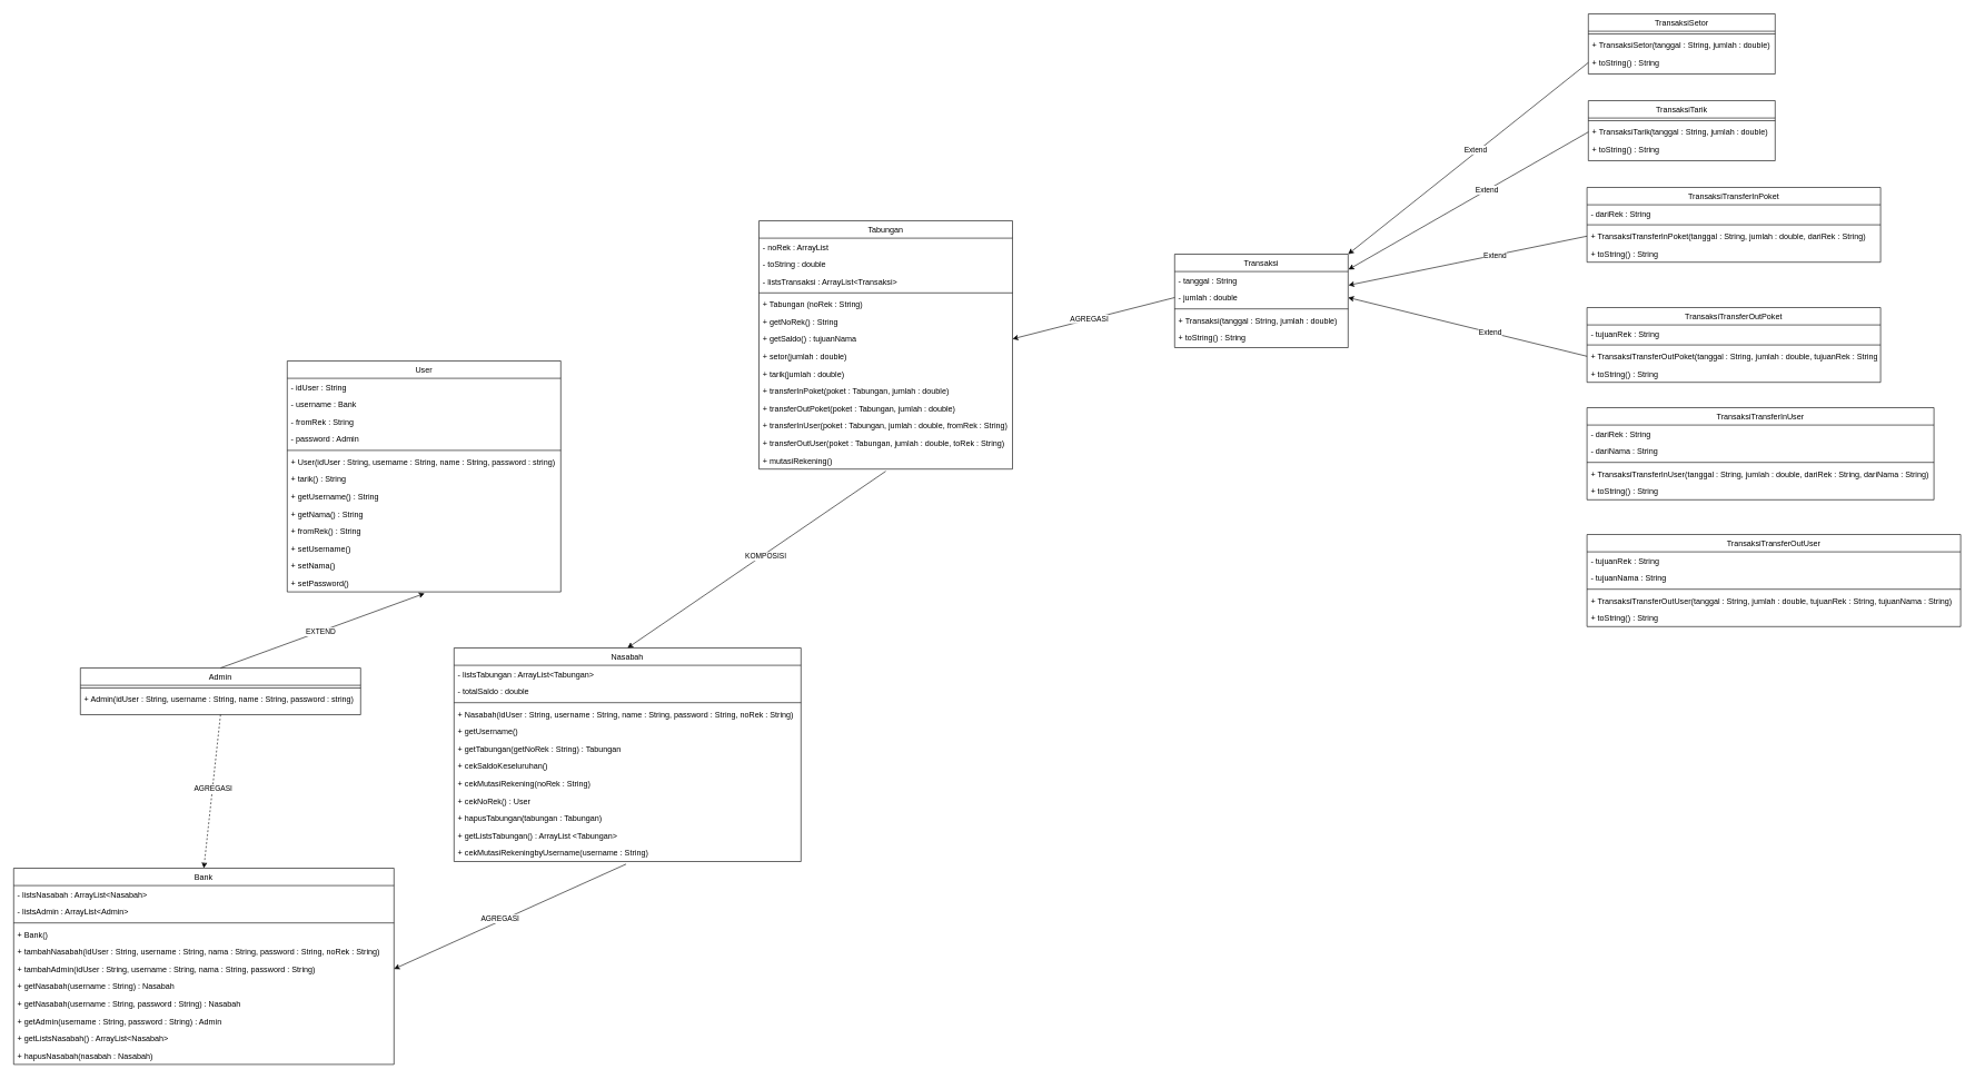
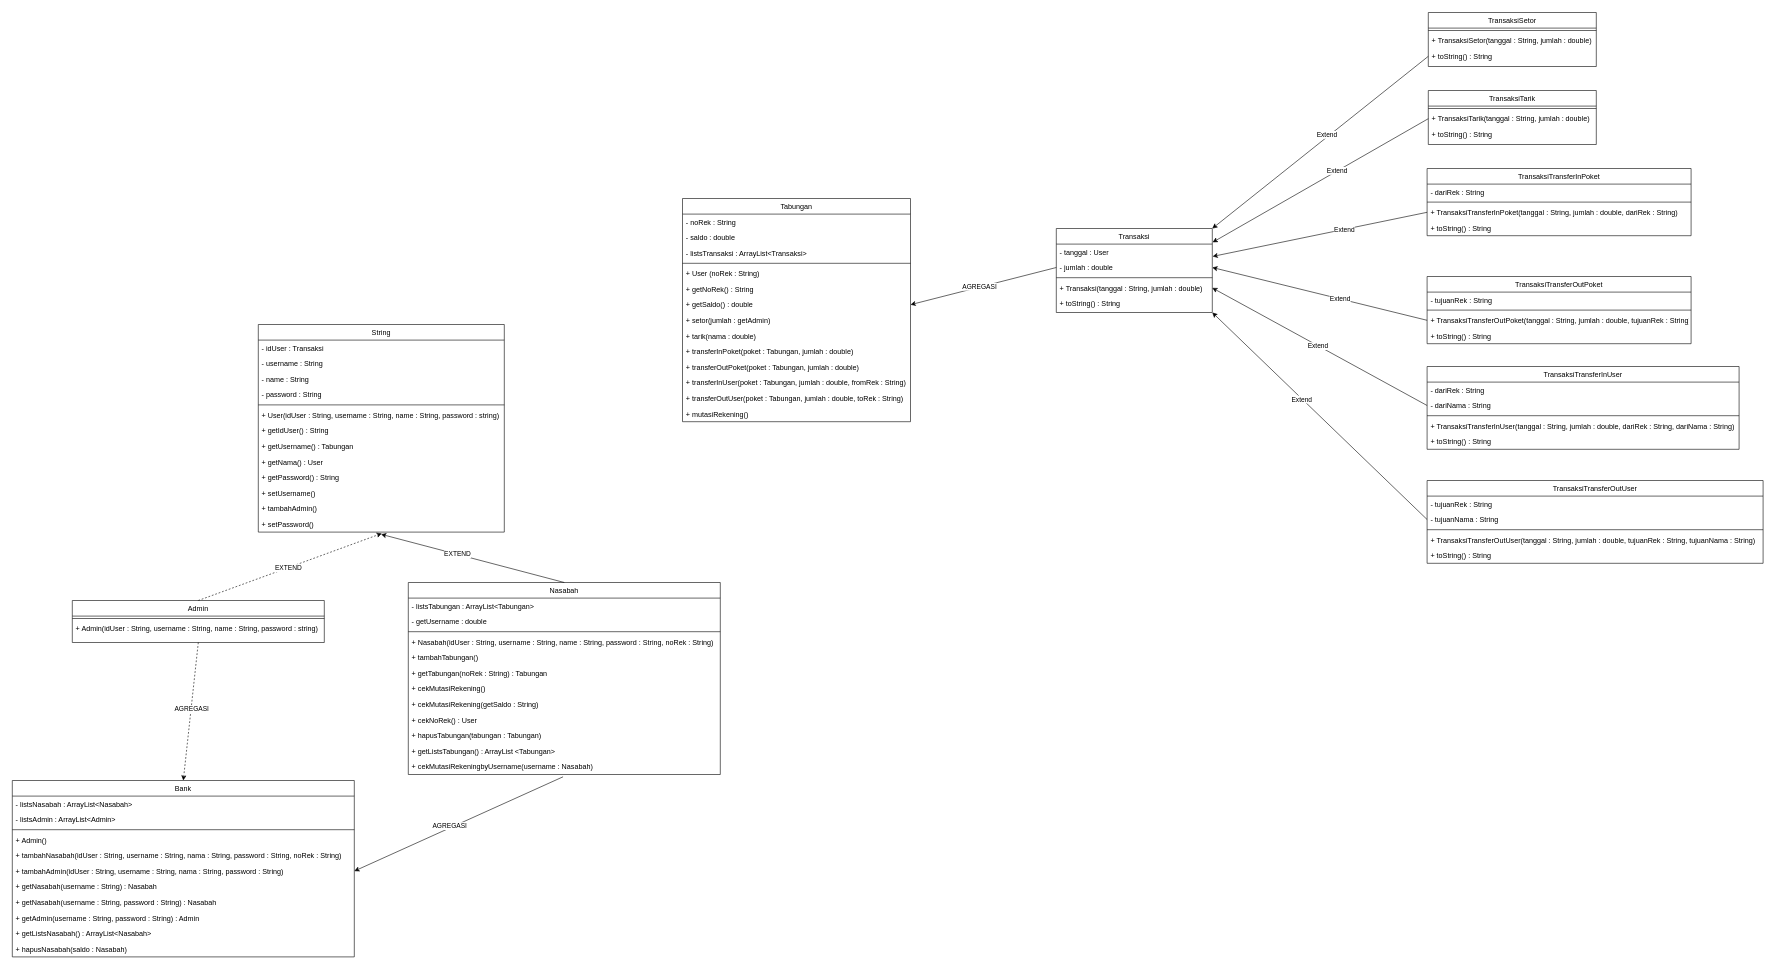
- <mxCell id="33" value="- noRek : ArrayList" style="text;align=left;verticalAlign=top;spacingLeft=4;spacingRight=4;overflow=hidden;rotatable=0;points=[[0,0.5],[1,0.5]];portConstraint=eastwest;" vertex="1" parent="32"><mxGeometry y="26" width="380" height="26" as="geometry" /></mxCell>
+ <mxCell id="33" value="- noRek : String" style="text;align=left;verticalAlign=top;spacingLeft=4;spacingRight=4;overflow=hidden;rotatable=0;points=[[0,0.5],[1,0.5]];portConstraint=eastwest;" vertex="1" parent="32"><mxGeometry y="26" width="380" height="26" as="geometry" /></mxCell>
- <mxCell id="34" value="- toString : double" style="text;align=left;verticalAlign=top;spacingLeft=4;spacingRight=4;overflow=hidden;rotatable=0;points=[[0,0.5],[1,0.5]];portConstraint=eastwest;rounded=0;shadow=0;html=0;" vertex="1" parent="32"><mxGeometry y="52" width="380" height="26" as="geometry" /></mxCell>
+ <mxCell id="34" value="- saldo : double" style="text;align=left;verticalAlign=top;spacingLeft=4;spacingRight=4;overflow=hidden;rotatable=0;points=[[0,0.5],[1,0.5]];portConstraint=eastwest;rounded=0;shadow=0;html=0;" vertex="1" parent="32"><mxGeometry y="52" width="380" height="26" as="geometry" /></mxCell>
- <mxCell id="48" value="- tanggal : String" style="text;align=left;verticalAlign=top;spacingLeft=4;spacingRight=4;overflow=hidden;rotatable=0;points=[[0,0.5],[1,0.5]];portConstraint=eastwest;" vertex="1" parent="47"><mxGeometry y="26" width="260" height="26" as="geometry" /></mxCell>
+ <mxCell id="48" value="- tanggal : User" style="text;align=left;verticalAlign=top;spacingLeft=4;spacingRight=4;overflow=hidden;rotatable=0;points=[[0,0.5],[1,0.5]];portConstraint=eastwest;" vertex="1" parent="47"><mxGeometry y="26" width="260" height="26" as="geometry" /></mxCell>
- <mxCell id="37" value="+ Tabungan (noRek : String)" style="text;align=left;verticalAlign=top;spacingLeft=4;spacingRight=4;overflow=hidden;rotatable=0;points=[[0,0.5],[1,0.5]];portConstraint=eastwest;" vertex="1" parent="32"><mxGeometry y="112" width="380" height="26" as="geometry" /></mxCell>
+ <mxCell id="37" value="+ User (noRek : String)" style="text;align=left;verticalAlign=top;spacingLeft=4;spacingRight=4;overflow=hidden;rotatable=0;points=[[0,0.5],[1,0.5]];portConstraint=eastwest;" vertex="1" parent="32"><mxGeometry y="112" width="380" height="26" as="geometry" /></mxCell>
- <mxCell id="39" value="+ getSaldo() : tujuanNama" style="text;align=left;verticalAlign=top;spacingLeft=4;spacingRight=4;overflow=hidden;rotatable=0;points=[[0,0.5],[1,0.5]];portConstraint=eastwest;" vertex="1" parent="32"><mxGeometry y="164" width="380" height="26" as="geometry" /></mxCell>
+ <mxCell id="39" value="+ getSaldo() : double" style="text;align=left;verticalAlign=top;spacingLeft=4;spacingRight=4;overflow=hidden;rotatable=0;points=[[0,0.5],[1,0.5]];portConstraint=eastwest;" vertex="1" parent="32"><mxGeometry y="164" width="380" height="26" as="geometry" /></mxCell>
- <mxCell id="40" value="+ setor(jumlah : double)" style="text;align=left;verticalAlign=top;spacingLeft=4;spacingRight=4;overflow=hidden;rotatable=0;points=[[0,0.5],[1,0.5]];portConstraint=eastwest;" vertex="1" parent="32"><mxGeometry y="190" width="380" height="26" as="geometry" /></mxCell>
+ <mxCell id="40" value="+ setor(jumlah : getAdmin)" style="text;align=left;verticalAlign=top;spacingLeft=4;spacingRight=4;overflow=hidden;rotatable=0;points=[[0,0.5],[1,0.5]];portConstraint=eastwest;" vertex="1" parent="32"><mxGeometry y="190" width="380" height="26" as="geometry" /></mxCell>
- <mxCell id="2" value="User" style="swimlane;fontStyle=0;align=center;verticalAlign=top;childLayout=stackLayout;horizontal=1;startSize=26;horizontalStack=0;resizeParent=1;resizeLast=0;collapsible=1;marginBottom=0;rounded=0;shadow=0;strokeWidth=1;" vertex="1" parent="1"><mxGeometry x="430" y="540" width="410" height="346" as="geometry"><mxRectangle x="550" y="140" width="160" height="26" as="alternateBounds" /></mxGeometry></mxCell>
+ <mxCell id="2" value="String" style="swimlane;fontStyle=0;align=center;verticalAlign=top;childLayout=stackLayout;horizontal=1;startSize=26;horizontalStack=0;resizeParent=1;resizeLast=0;collapsible=1;marginBottom=0;rounded=0;shadow=0;strokeWidth=1;" vertex="1" parent="1"><mxGeometry x="430" y="540" width="410" height="346" as="geometry"><mxRectangle x="550" y="140" width="160" height="26" as="alternateBounds" /></mxGeometry></mxCell>
- <mxCell id="41" value="+ tarik(jumlah : double)" style="text;align=left;verticalAlign=top;spacingLeft=4;spacingRight=4;overflow=hidden;rotatable=0;points=[[0,0.5],[1,0.5]];portConstraint=eastwest;" vertex="1" parent="32"><mxGeometry y="216" width="380" height="26" as="geometry" /></mxCell>
+ <mxCell id="41" value="+ tarik(nama : double)" style="text;align=left;verticalAlign=top;spacingLeft=4;spacingRight=4;overflow=hidden;rotatable=0;points=[[0,0.5],[1,0.5]];portConstraint=eastwest;" vertex="1" parent="32"><mxGeometry y="216" width="380" height="26" as="geometry" /></mxCell>
+ <mxCell id="103" value="" style="endArrow=classic;html=1;rounded=0;entryX=1;entryY=0.5;entryDx=0;entryDy=0;exitX=0;exitY=0.5;exitDx=0;exitDy=0;" edge="1" parent="1" source="68" target="51"><mxGeometry width="50" height="50" relative="1" as="geometry"><mxPoint x="2230" y="530" as="sourcePoint" /><mxPoint x="2280" as="targetPoint" y="480" /></mxGeometry></mxCell>
+ <mxCell id="104" value="Extend" style="edgeLabel;html=1;align=center;verticalAlign=middle;resizable=0;points=[];" vertex="1" connectable="0" parent="103"><mxGeometry x="0.02" y="1" relative="1" as="geometry"><mxPoint as="offset" /></mxGeometry></mxCell>
- <mxCell id="3" value="- idUser : String" style="text;align=left;verticalAlign=top;spacingLeft=4;spacingRight=4;overflow=hidden;rotatable=0;points=[[0,0.5],[1,0.5]];portConstraint=eastwest;" vertex="1" parent="2"><mxGeometry y="26" width="410" height="26" as="geometry" /></mxCell>
+ <mxCell id="3" value="- idUser : Transaksi" style="text;align=left;verticalAlign=top;spacingLeft=4;spacingRight=4;overflow=hidden;rotatable=0;points=[[0,0.5],[1,0.5]];portConstraint=eastwest;" vertex="1" parent="2"><mxGeometry y="26" width="410" height="26" as="geometry" /></mxCell>
- <mxCell id="4" value="- username : Bank" style="text;align=left;verticalAlign=top;spacingLeft=4;spacingRight=4;overflow=hidden;rotatable=0;points=[[0,0.5],[1,0.5]];portConstraint=eastwest;rounded=0;shadow=0;html=0;" vertex="1" parent="2"><mxGeometry y="52" width="410" height="26" as="geometry" /></mxCell>
+ <mxCell id="4" value="- username : String" style="text;align=left;verticalAlign=top;spacingLeft=4;spacingRight=4;overflow=hidden;rotatable=0;points=[[0,0.5],[1,0.5]];portConstraint=eastwest;rounded=0;shadow=0;html=0;" vertex="1" parent="2"><mxGeometry y="52" width="410" height="26" as="geometry" /></mxCell>
- <mxCell id="5" value="- fromRek : String" style="text;align=left;verticalAlign=top;spacingLeft=4;spacingRight=4;overflow=hidden;rotatable=0;points=[[0,0.5],[1,0.5]];portConstraint=eastwest;rounded=0;shadow=0;html=0;" vertex="1" parent="2"><mxGeometry y="78" width="410" height="26" as="geometry" /></mxCell>
+ <mxCell id="5" value="- name : String" style="text;align=left;verticalAlign=top;spacingLeft=4;spacingRight=4;overflow=hidden;rotatable=0;points=[[0,0.5],[1,0.5]];portConstraint=eastwest;rounded=0;shadow=0;html=0;" vertex="1" parent="2"><mxGeometry y="78" width="410" height="26" as="geometry" /></mxCell>
- <mxCell id="6" value="- password : Admin" style="text;align=left;verticalAlign=top;spacingLeft=4;spacingRight=4;overflow=hidden;rotatable=0;points=[[0,0.5],[1,0.5]];portConstraint=eastwest;rounded=0;shadow=0;html=0;" vertex="1" parent="2"><mxGeometry y="104" width="410" height="26" as="geometry" /></mxCell>
+ <mxCell id="6" value="- password : String" style="text;align=left;verticalAlign=top;spacingLeft=4;spacingRight=4;overflow=hidden;rotatable=0;points=[[0,0.5],[1,0.5]];portConstraint=eastwest;rounded=0;shadow=0;html=0;" vertex="1" parent="2"><mxGeometry y="104" width="410" height="26" as="geometry" /></mxCell>
+ <mxCell id="105" value="" style="endArrow=classic;html=1;rounded=0;entryX=1;entryY=1;entryDx=0;entryDy=0;exitX=0;exitY=0.5;exitDx=0;exitDy=0;" edge="1" parent="1" source="74" target="47"><mxGeometry width="50" height="50" relative="1" as="geometry"><mxPoint x="2190" y="690" as="sourcePoint" /><mxPoint x="2240" y="640" as="targetPoint" /></mxGeometry></mxCell>
+ <mxCell id="106" value="Extend" style="edgeLabel;html=1;align=center;verticalAlign=middle;resizable=0;points=[];" vertex="1" connectable="0" parent="105"><mxGeometry x="0.166" y="1" relative="1" as="geometry"><mxPoint as="offset" /></mxGeometry></mxCell>
- <mxCell id="9" value="+ tarik() : String" style="text;align=left;verticalAlign=top;spacingLeft=4;spacingRight=4;overflow=hidden;rotatable=0;points=[[0,0.5],[1,0.5]];portConstraint=eastwest;" vertex="1" parent="2"><mxGeometry y="164" width="410" height="26" as="geometry" /></mxCell>
+ <mxCell id="9" value="+ getIdUser() : String" style="text;align=left;verticalAlign=top;spacingLeft=4;spacingRight=4;overflow=hidden;rotatable=0;points=[[0,0.5],[1,0.5]];portConstraint=eastwest;" vertex="1" parent="2"><mxGeometry y="164" width="410" height="26" as="geometry" /></mxCell>
- <mxCell id="10" value="+ getUsername() : String" style="text;align=left;verticalAlign=top;spacingLeft=4;spacingRight=4;overflow=hidden;rotatable=0;points=[[0,0.5],[1,0.5]];portConstraint=eastwest;" vertex="1" parent="2"><mxGeometry y="190" width="410" height="26" as="geometry" /></mxCell>
+ <mxCell id="10" value="+ getUsername() : Tabungan" style="text;align=left;verticalAlign=top;spacingLeft=4;spacingRight=4;overflow=hidden;rotatable=0;points=[[0,0.5],[1,0.5]];portConstraint=eastwest;" vertex="1" parent="2"><mxGeometry y="190" width="410" height="26" as="geometry" /></mxCell>
- <mxCell id="11" value="+ getNama() : String" style="text;align=left;verticalAlign=top;spacingLeft=4;spacingRight=4;overflow=hidden;rotatable=0;points=[[0,0.5],[1,0.5]];portConstraint=eastwest;" vertex="1" parent="2"><mxGeometry y="216" width="410" height="26" as="geometry" /></mxCell>
+ <mxCell id="11" value="+ getNama() : User" style="text;align=left;verticalAlign=top;spacingLeft=4;spacingRight=4;overflow=hidden;rotatable=0;points=[[0,0.5],[1,0.5]];portConstraint=eastwest;" vertex="1" parent="2"><mxGeometry y="216" width="410" height="26" as="geometry" /></mxCell>
- <mxCell id="12" value="+ fromRek() : String" style="text;align=left;verticalAlign=top;spacingLeft=4;spacingRight=4;overflow=hidden;rotatable=0;points=[[0,0.5],[1,0.5]];portConstraint=eastwest;" vertex="1" parent="2"><mxGeometry y="242" width="410" height="26" as="geometry" /></mxCell>
+ <mxCell id="12" value="+ getPassword() : String" style="text;align=left;verticalAlign=top;spacingLeft=4;spacingRight=4;overflow=hidden;rotatable=0;points=[[0,0.5],[1,0.5]];portConstraint=eastwest;" vertex="1" parent="2"><mxGeometry y="242" width="410" height="26" as="geometry" /></mxCell>
- <mxCell id="113" value="" style="endArrow=classic;html=1;rounded=0;entryX=0.5;entryY=0;entryDx=0;entryDy=0;exitX=0.5;exitY=1.125;exitDx=0;exitDy=0;exitPerimeter=0;" edge="1" parent="1" source="46" target="19"><mxGeometry width="50" height="50" relative="1" as="geometry"><mxPoint x="1220" y="880" as="sourcePoint" /><mxPoint x="1100" y="920" as="targetPoint" /></mxGeometry></mxCell>
- <mxCell id="114" value="KOMPOSISI" style="edgeLabel;html=1;align=center;verticalAlign=middle;resizable=0;points=[];" vertex="1" connectable="0" parent="113"><mxGeometry x="-0.06" y="2" relative="1" as="geometry"><mxPoint y="1" as="offset" /></mxGeometry></mxCell>
- <mxCell id="14" value="+ setNama() " style="text;align=left;verticalAlign=top;spacingLeft=4;spacingRight=4;overflow=hidden;rotatable=0;points=[[0,0.5],[1,0.5]];portConstraint=eastwest;" vertex="1" parent="2"><mxGeometry y="294" width="410" height="26" as="geometry" /></mxCell>
+ <mxCell id="14" value="+ tambahAdmin() " style="text;align=left;verticalAlign=top;spacingLeft=4;spacingRight=4;overflow=hidden;rotatable=0;points=[[0,0.5],[1,0.5]];portConstraint=eastwest;" vertex="1" parent="2"><mxGeometry y="294" width="410" height="26" as="geometry" /></mxCell>
- <mxCell id="109" value="" style="endArrow=classic;html=1;rounded=0;entryX=0.502;entryY=1.087;entryDx=0;entryDy=0;entryPerimeter=0;exitX=0.5;exitY=0;exitDx=0;exitDy=0;" edge="1" parent="1" source="16" target="15"><mxGeometry width="50" height="50" relative="1" as="geometry"><mxPoint x="600" y="1080" as="sourcePoint" /><mxPoint x="650" y="1030" as="targetPoint" /></mxGeometry></mxCell>
+ <mxCell id="109" value="" style="endArrow=classic;html=1;rounded=0;entryX=0.502;entryY=1.087;entryDx=0;entryDy=0;entryPerimeter=0;exitX=0.5;exitY=0;exitDx=0;exitDy=0;dashed=1;" edge="1" parent="1" source="16" target="15"><mxGeometry width="50" height="50" relative="1" as="geometry"><mxPoint x="600" y="1080" as="sourcePoint" /><mxPoint x="650" y="1030" as="targetPoint" /></mxGeometry></mxCell>
+ <mxCell id="111" value="" style="endArrow=classic;html=1;rounded=0;entryX=0.499;entryY=1.139;entryDx=0;entryDy=0;entryPerimeter=0;exitX=0.5;exitY=0;exitDx=0;exitDy=0;" edge="1" parent="1" source="19" target="15"><mxGeometry width="50" height="50" relative="1" as="geometry"><mxPoint x="730" y="910" as="sourcePoint" /><mxPoint x="780" y="860" as="targetPoint" /></mxGeometry></mxCell>
+ <mxCell id="112" value="EXTEND" style="edgeLabel;html=1;align=center;verticalAlign=middle;resizable=0;points=[];" vertex="1" connectable="0" parent="111"><mxGeometry x="0.171" relative="1" as="geometry"><mxPoint as="offset" /></mxGeometry></mxCell>
- <mxCell id="21" value="- totalSaldo : double" style="text;align=left;verticalAlign=top;spacingLeft=4;spacingRight=4;overflow=hidden;rotatable=0;points=[[0,0.5],[1,0.5]];portConstraint=eastwest;rounded=0;shadow=0;html=0;" vertex="1" parent="19"><mxGeometry y="52" width="520" height="26" as="geometry" /></mxCell>
+ <mxCell id="21" value="- getUsername : double" style="text;align=left;verticalAlign=top;spacingLeft=4;spacingRight=4;overflow=hidden;rotatable=0;points=[[0,0.5],[1,0.5]];portConstraint=eastwest;rounded=0;shadow=0;html=0;" vertex="1" parent="19"><mxGeometry y="52" width="520" height="26" as="geometry" /></mxCell>
- <mxCell id="24" value="+ getUsername()" style="text;align=left;verticalAlign=top;spacingLeft=4;spacingRight=4;overflow=hidden;rotatable=0;points=[[0,0.5],[1,0.5]];portConstraint=eastwest;" vertex="1" parent="19"><mxGeometry y="112" width="520" height="26" as="geometry" /></mxCell>
+ <mxCell id="24" value="+ tambahTabungan()" style="text;align=left;verticalAlign=top;spacingLeft=4;spacingRight=4;overflow=hidden;rotatable=0;points=[[0,0.5],[1,0.5]];portConstraint=eastwest;" vertex="1" parent="19"><mxGeometry y="112" width="520" height="26" as="geometry" /></mxCell>
- <mxCell id="25" value="+ getTabungan(getNoRek : String) : Tabungan" style="text;align=left;verticalAlign=top;spacingLeft=4;spacingRight=4;overflow=hidden;rotatable=0;points=[[0,0.5],[1,0.5]];portConstraint=eastwest;" vertex="1" parent="19"><mxGeometry y="138" width="520" height="26" as="geometry" /></mxCell>
+ <mxCell id="25" value="+ getTabungan(noRek : String) : Tabungan" style="text;align=left;verticalAlign=top;spacingLeft=4;spacingRight=4;overflow=hidden;rotatable=0;points=[[0,0.5],[1,0.5]];portConstraint=eastwest;" vertex="1" parent="19"><mxGeometry y="138" width="520" height="26" as="geometry" /></mxCell>
- <mxCell id="26" value="+ cekSaldoKeseluruhan()" style="text;align=left;verticalAlign=top;spacingLeft=4;spacingRight=4;overflow=hidden;rotatable=0;points=[[0,0.5],[1,0.5]];portConstraint=eastwest;" vertex="1" parent="19"><mxGeometry y="164" width="520" height="26" as="geometry" /></mxCell>
+ <mxCell id="26" value="+ cekMutasiRekening()" style="text;align=left;verticalAlign=top;spacingLeft=4;spacingRight=4;overflow=hidden;rotatable=0;points=[[0,0.5],[1,0.5]];portConstraint=eastwest;" vertex="1" parent="19"><mxGeometry y="164" width="520" height="26" as="geometry" /></mxCell>
- <mxCell id="27" value="+ cekMutasiRekening(noRek : String)" style="text;align=left;verticalAlign=top;spacingLeft=4;spacingRight=4;overflow=hidden;rotatable=0;points=[[0,0.5],[1,0.5]];portConstraint=eastwest;" vertex="1" parent="19"><mxGeometry y="190" width="520" height="26" as="geometry" /></mxCell>
+ <mxCell id="27" value="+ cekMutasiRekening(getSaldo : String)" style="text;align=left;verticalAlign=top;spacingLeft=4;spacingRight=4;overflow=hidden;rotatable=0;points=[[0,0.5],[1,0.5]];portConstraint=eastwest;" vertex="1" parent="19"><mxGeometry y="190" width="520" height="26" as="geometry" /></mxCell>
- <mxCell id="31" value="+ cekMutasiRekeningbyUsername(username : String)" style="text;align=left;verticalAlign=top;spacingLeft=4;spacingRight=4;overflow=hidden;rotatable=0;points=[[0,0.5],[1,0.5]];portConstraint=eastwest;" vertex="1" parent="19"><mxGeometry y="294" width="520" height="26" as="geometry" /></mxCell>
+ <mxCell id="31" value="+ cekMutasiRekeningbyUsername(username : Nasabah)" style="text;align=left;verticalAlign=top;spacingLeft=4;spacingRight=4;overflow=hidden;rotatable=0;points=[[0,0.5],[1,0.5]];portConstraint=eastwest;" vertex="1" parent="19"><mxGeometry y="294" width="520" height="26" as="geometry" /></mxCell>
- <mxCell id="87" value="+ Bank()" style="text;align=left;verticalAlign=top;spacingLeft=4;spacingRight=4;overflow=hidden;rotatable=0;points=[[0,0.5],[1,0.5]];portConstraint=eastwest;" vertex="1" parent="83"><mxGeometry y="86" width="570" height="26" as="geometry" /></mxCell>
+ <mxCell id="87" value="+ Admin()" style="text;align=left;verticalAlign=top;spacingLeft=4;spacingRight=4;overflow=hidden;rotatable=0;points=[[0,0.5],[1,0.5]];portConstraint=eastwest;" vertex="1" parent="83"><mxGeometry y="86" width="570" height="26" as="geometry" /></mxCell>
- <mxCell id="94" value="+ hapusNasabah(nasabah : Nasabah)" style="text;align=left;verticalAlign=top;spacingLeft=4;spacingRight=4;overflow=hidden;rotatable=0;points=[[0,0.5],[1,0.5]];portConstraint=eastwest;" vertex="1" parent="83"><mxGeometry y="268" width="570" height="26" as="geometry" /></mxCell>
+ <mxCell id="94" value="+ hapusNasabah(saldo : Nasabah)" style="text;align=left;verticalAlign=top;spacingLeft=4;spacingRight=4;overflow=hidden;rotatable=0;points=[[0,0.5],[1,0.5]];portConstraint=eastwest;" vertex="1" parent="83"><mxGeometry y="268" width="570" height="26" as="geometry" /></mxCell>
